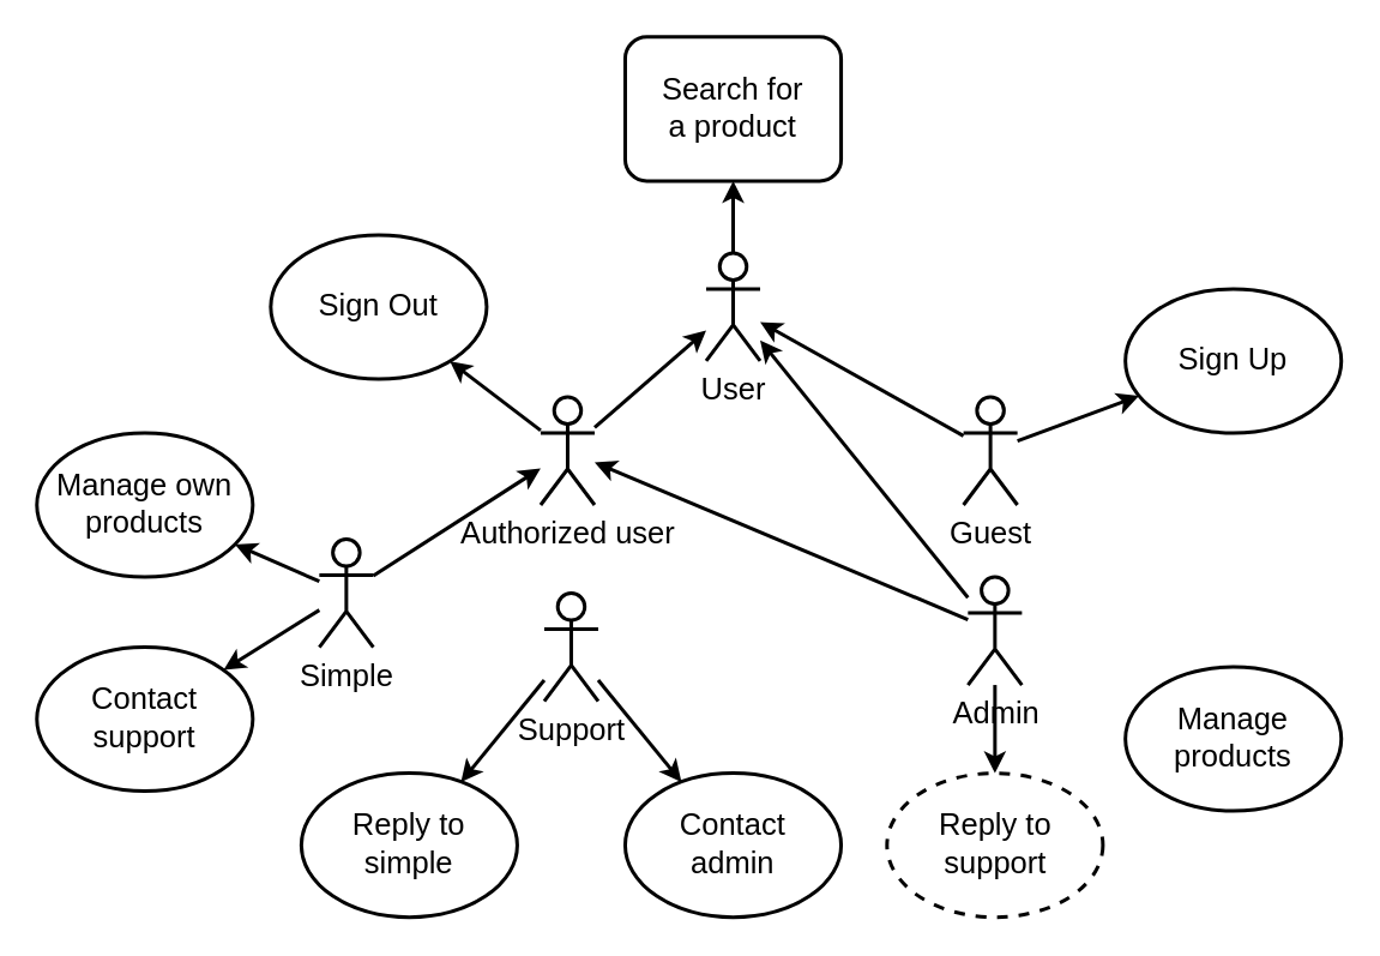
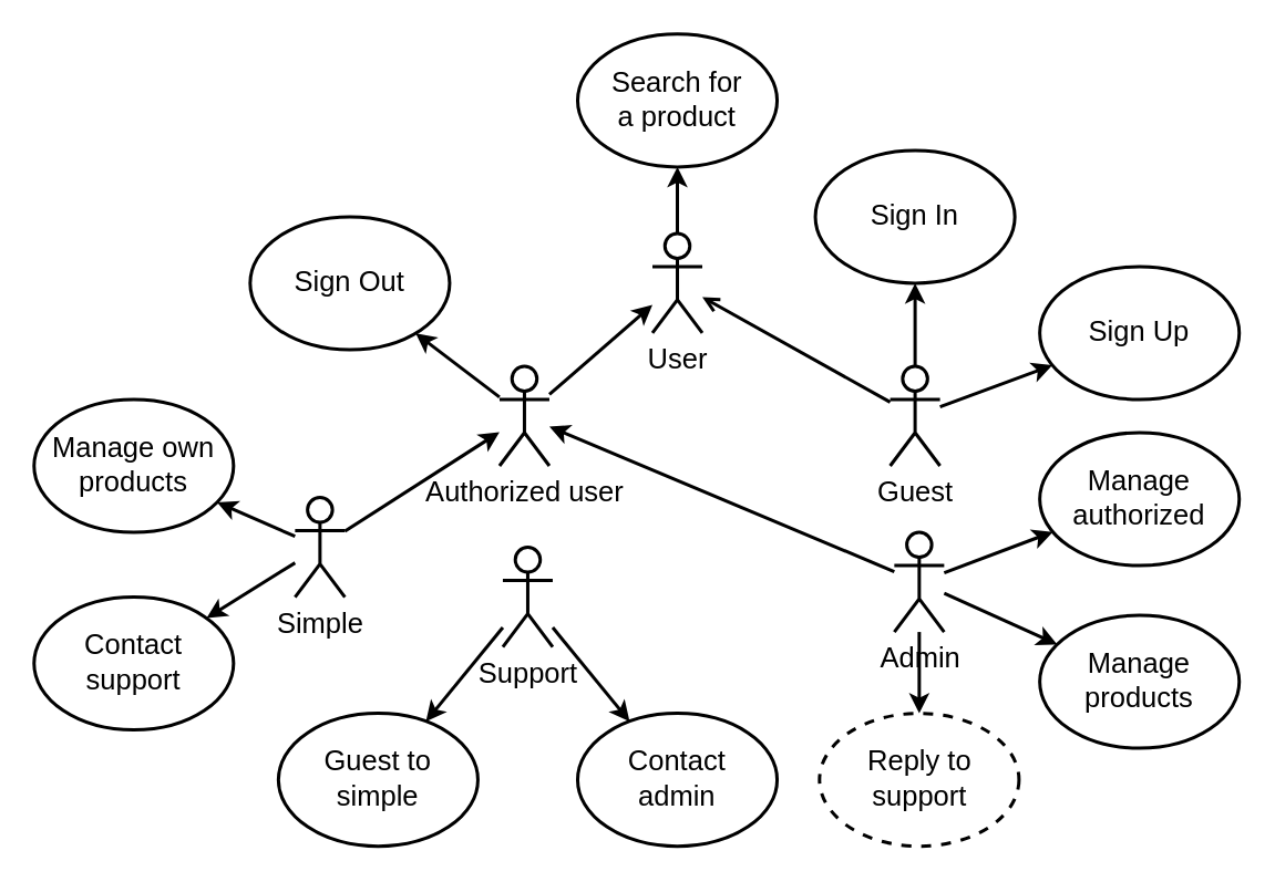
- <mxCell id="12" value="Search for&lt;div&gt;a product&lt;/div&gt;" style="whiteSpace=wrap;html=1;fontSize=17;strokeWidth=2;rounded=1;" vertex="1" parent="1"><mxGeometry x="347" y="20" width="120" height="80" as="geometry" /></mxCell>
+ <mxCell id="12" value="Search for&lt;div&gt;a product&lt;/div&gt;" style="ellipse;whiteSpace=wrap;html=1;fontSize=17;strokeWidth=2;" vertex="1" parent="1"><mxGeometry x="347" y="20" width="120" height="80" as="geometry" /></mxCell>
+ <mxCell id="18" value="Sign In" style="ellipse;whiteSpace=wrap;html=1;fontSize=17;strokeWidth=2;" vertex="1" parent="1"><mxGeometry x="490" y="90" width="120" height="80" as="geometry" /></mxCell>
- <mxCell id="6" value="" style="endArrow=classic;html=1;rounded=0;fontSize=17;strokeWidth=2;" edge="1" parent="1" source="5" target="2"><mxGeometry width="50" height="50" relative="1" as="geometry"><mxPoint x="370" y="673" as="sourcePoint" /><mxPoint x="470" y="557" as="targetPoint" /></mxGeometry></mxCell>
+ <mxCell id="6" value="" style="endArrow=open;html=1;rounded=0;fontSize=17;strokeWidth=2;" edge="1" parent="1" source="5" target="2"><mxGeometry width="50" height="50" relative="1" as="geometry"><mxPoint x="370" y="673" as="sourcePoint" /><mxPoint x="470" y="557" as="targetPoint" /></mxGeometry></mxCell>
+ <mxCell id="19" value="" style="endArrow=classic;html=1;rounded=0;fontSize=17;strokeWidth=2;" edge="1" parent="1" source="5" target="18"><mxGeometry width="50" height="50" relative="1" as="geometry"><mxPoint x="684" y="680" as="sourcePoint" /><mxPoint x="769" y="680" as="targetPoint" /></mxGeometry></mxCell>
- <mxCell id="29" value="" style="endArrow=classic;html=1;rounded=0;fontSize=17;strokeWidth=2;" edge="1" parent="1" source="9" target="2"><mxGeometry width="50" height="50" relative="1" as="geometry"><mxPoint x="447.5" y="586" as="sourcePoint" /><mxPoint x="496.5" y="673" as="targetPoint" /></mxGeometry></mxCell>
+ <mxCell id="29" value="" style="endArrow=classic;html=1;rounded=0;fontSize=17;strokeWidth=2;" edge="1" parent="1" source="9" target="28"><mxGeometry width="50" height="50" relative="1" as="geometry"><mxPoint x="447.5" y="586" as="sourcePoint" /><mxPoint x="496.5" y="673" as="targetPoint" /></mxGeometry></mxCell>
+ <mxCell id="30" value="Manage&lt;div&gt;&lt;span style=&quot;background-color: initial;&quot;&gt;authorized&lt;/span&gt;&lt;/div&gt;" style="ellipse;whiteSpace=wrap;html=1;fontSize=17;strokeWidth=2;" vertex="1" parent="1"><mxGeometry x="625" y="260" width="120" height="80" as="geometry" /></mxCell>
+ <mxCell id="31" value="" style="endArrow=classic;html=1;rounded=0;fontSize=17;strokeWidth=2;" edge="1" parent="1" source="9" target="30"><mxGeometry width="50" height="50" relative="1" as="geometry"><mxPoint x="597.5" y="588" as="sourcePoint" /><mxPoint x="668.5" y="675" as="targetPoint" /></mxGeometry></mxCell>
- <mxCell id="24" value="Reply to&lt;div&gt;simple&lt;/div&gt;" style="ellipse;whiteSpace=wrap;html=1;fontSize=17;strokeWidth=2;" vertex="1" parent="1"><mxGeometry x="167" y="429" width="120" height="80" as="geometry" /></mxCell>
+ <mxCell id="24" value="Guest to&lt;div&gt;simple&lt;/div&gt;" style="ellipse;whiteSpace=wrap;html=1;fontSize=17;strokeWidth=2;" vertex="1" parent="1"><mxGeometry x="167" y="429" width="120" height="80" as="geometry" /></mxCell>
